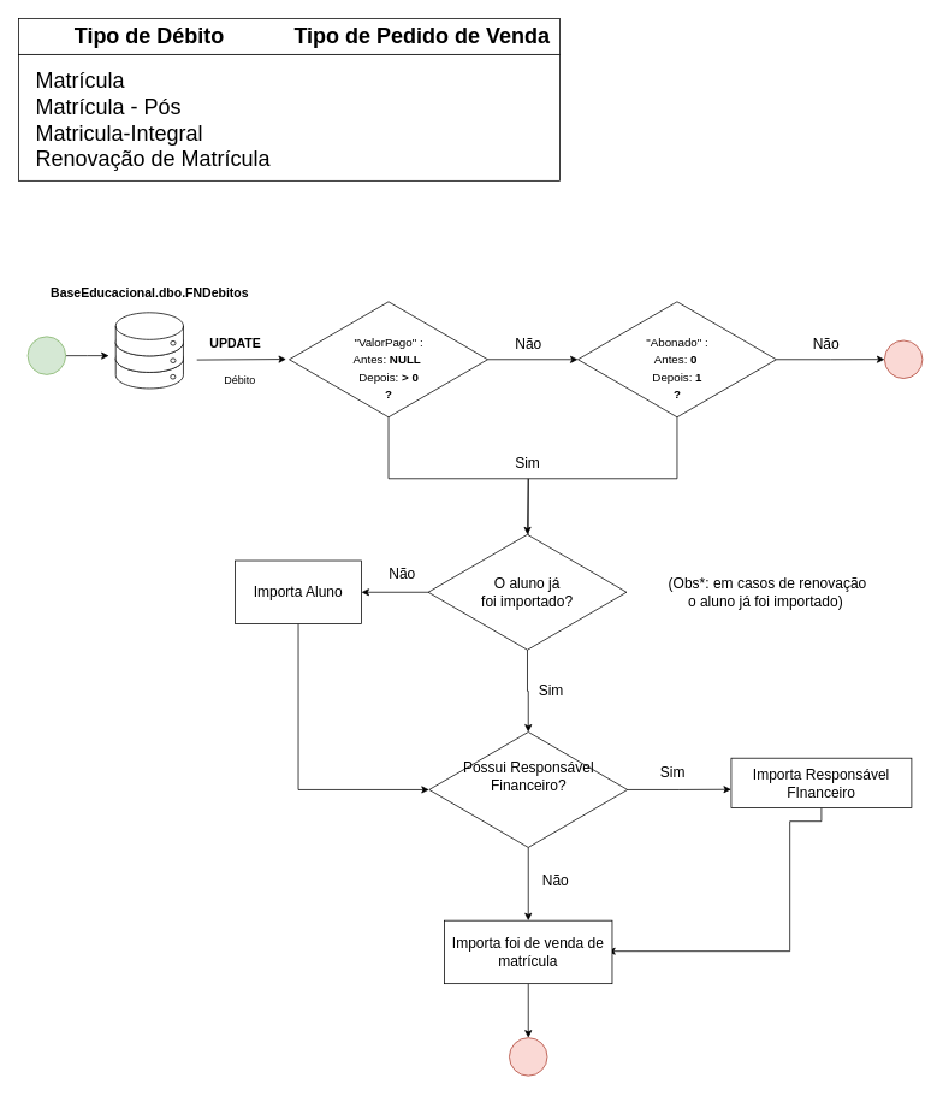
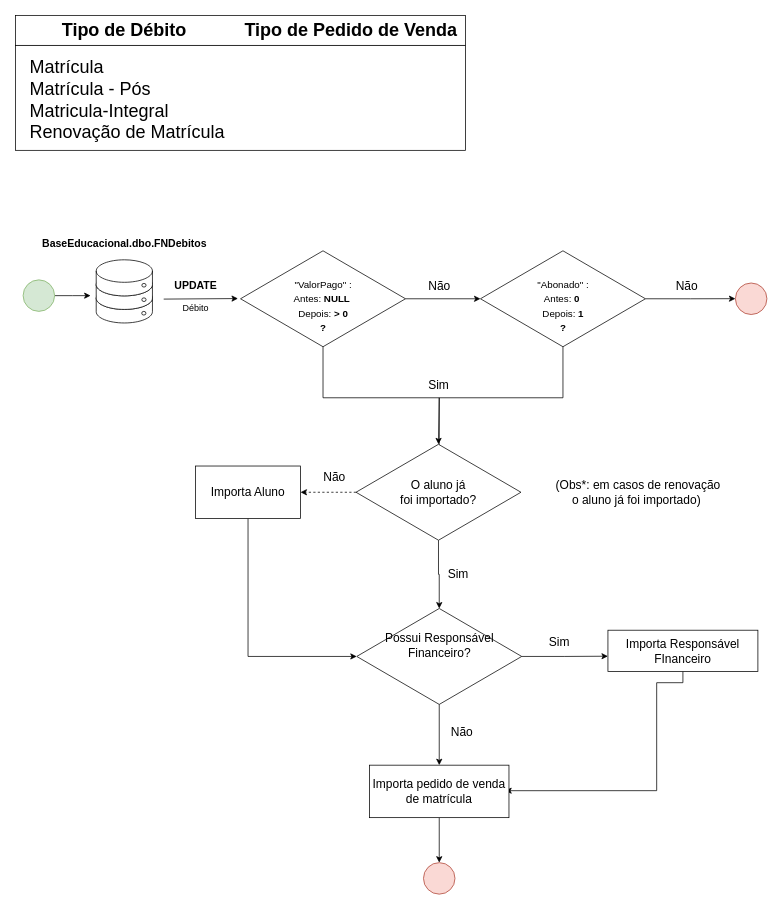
- <mxCell id="47" value="Débito" style="text;html=1;align=center;verticalAlign=middle;resizable=0;points=[];autosize=1;strokeColor=none;fillColor=none;" vertex="1" parent="1"><mxGeometry x="235" y="406.38" width="60" height="30" as="geometry" /></mxCell>
+ <mxCell id="47" value="Débito" style="text;html=1;align=center;verticalAlign=middle;resizable=0;points=[];autosize=1;strokeColor=none;fillColor=none;" vertex="1" parent="1"><mxGeometry x="230" y="396.38" width="60" height="30" as="geometry" /></mxCell>
- <mxCell id="48" style="edgeStyle=orthogonalEdgeStyle;rounded=0;orthogonalLoop=1;jettySize=auto;html=1;exitX=0;exitY=0.5;exitDx=0;exitDy=0;fontFamily=Helvetica;fontSize=16;fontColor=default;startSize=30;" edge="1" parent="1" source="50" target="31"><mxGeometry relative="1" as="geometry" /></mxCell>
+ <mxCell id="48" style="edgeStyle=orthogonalEdgeStyle;rounded=0;orthogonalLoop=1;jettySize=auto;html=1;exitX=0;exitY=0.5;exitDx=0;exitDy=0;fontFamily=Helvetica;fontSize=16;fontColor=default;startSize=30;dashed=1;" edge="1" parent="1" source="50" target="31"><mxGeometry relative="1" as="geometry" /></mxCell>
- <mxCell id="43" value="Importa foi de venda de matrícula" style="whiteSpace=wrap;html=1;strokeColor=default;align=center;verticalAlign=middle;fontFamily=Helvetica;fontSize=16;fontColor=default;startSize=30;fillColor=default;" vertex="1" parent="1"><mxGeometry x="492" y="1020" width="186" height="70" as="geometry" /></mxCell>
+ <mxCell id="43" value="Importa pedido de venda de matrícula" style="whiteSpace=wrap;html=1;strokeColor=default;align=center;verticalAlign=middle;fontFamily=Helvetica;fontSize=16;fontColor=default;startSize=30;fillColor=default;" vertex="1" parent="1"><mxGeometry x="492" y="1020" width="186" height="70" as="geometry" /></mxCell>
